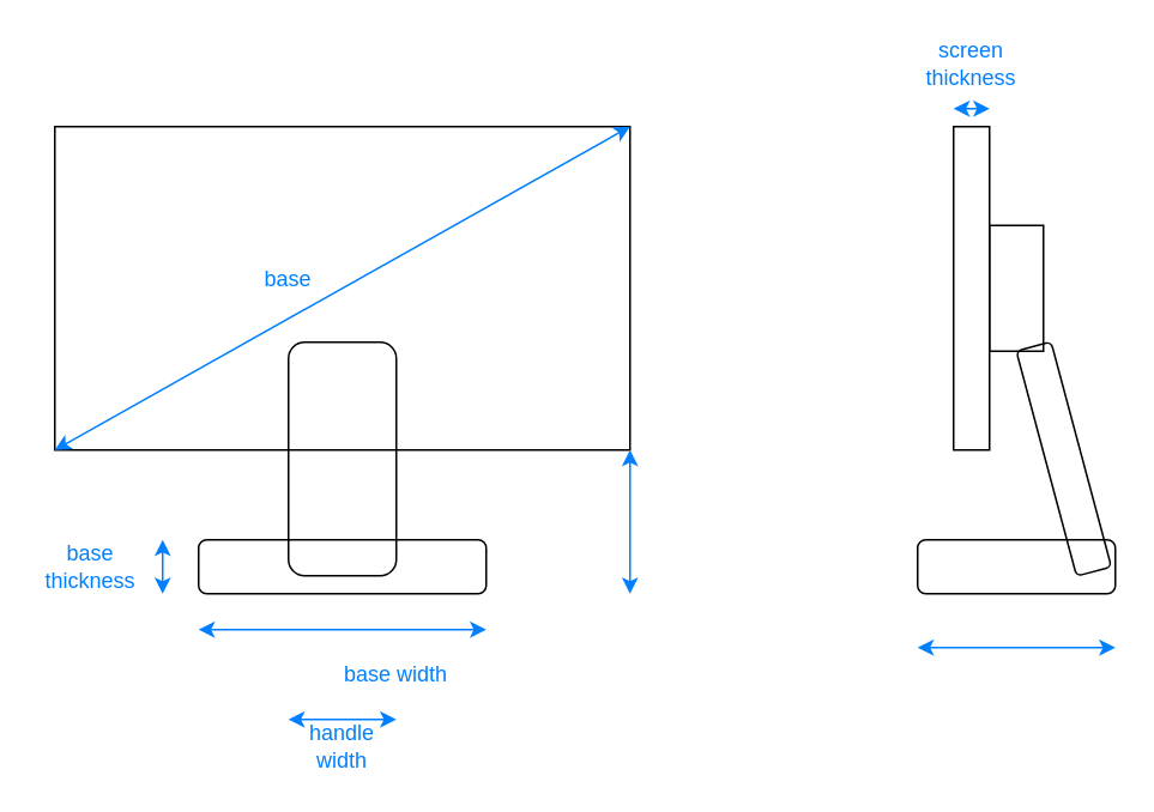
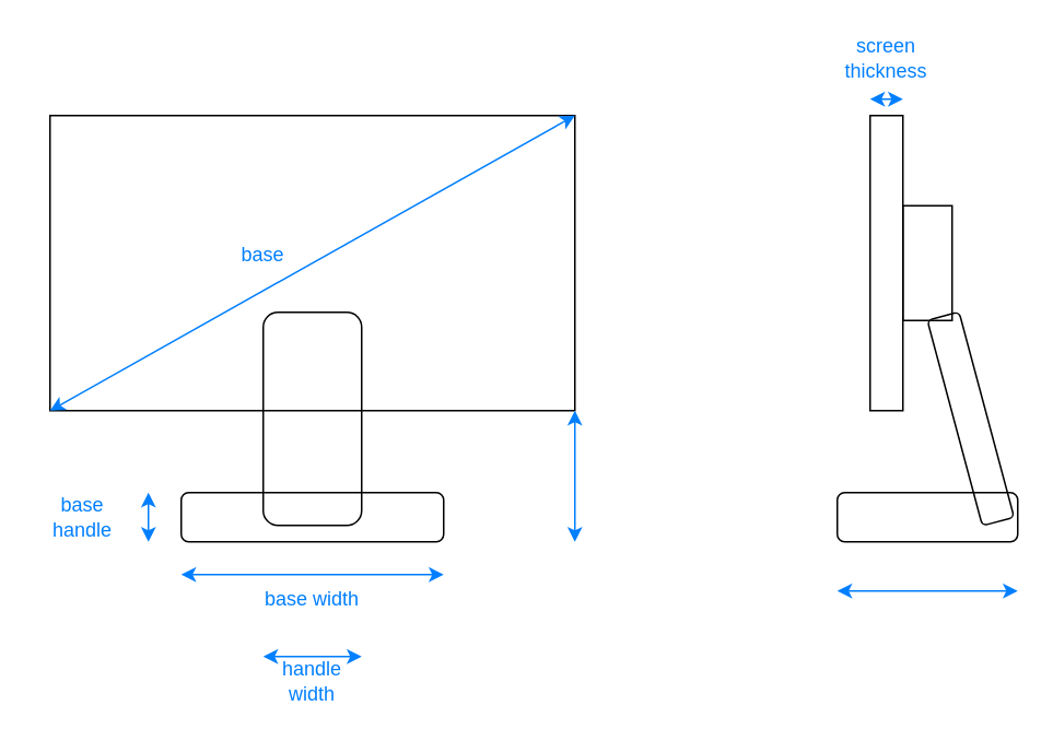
- <mxCell id="15" value="base thickness" style="text;html=1;align=center;verticalAlign=middle;whiteSpace=wrap;rounded=0;fontFamily=Helvetica;fontSize=12;fontColor=#007FFF;labelBackgroundColor=none;" vertex="1" parent="1"><mxGeometry x="20" y="300" width="60" height="30" as="geometry" /></mxCell>
+ <mxCell id="15" value="base handle" style="text;html=1;align=center;verticalAlign=middle;whiteSpace=wrap;rounded=0;fontFamily=Helvetica;fontSize=12;fontColor=#007FFF;labelBackgroundColor=none;" vertex="1" parent="1"><mxGeometry x="20" y="300" width="60" height="30" as="geometry" /></mxCell>
- <mxCell id="17" value="base width" style="text;html=1;align=center;verticalAlign=middle;whiteSpace=wrap;rounded=0;fontFamily=Helvetica;fontSize=12;fontColor=#007FFF;" vertex="1" parent="1"><mxGeometry x="190" y="360" width="60" height="30" as="geometry" /></mxCell>
+ <mxCell id="17" value="base width" style="text;html=1;align=center;verticalAlign=middle;whiteSpace=wrap;rounded=0;fontFamily=Helvetica;fontSize=12;fontColor=#007FFF;" vertex="1" parent="1"><mxGeometry x="160" y="350" width="60" height="30" as="geometry" /></mxCell>
